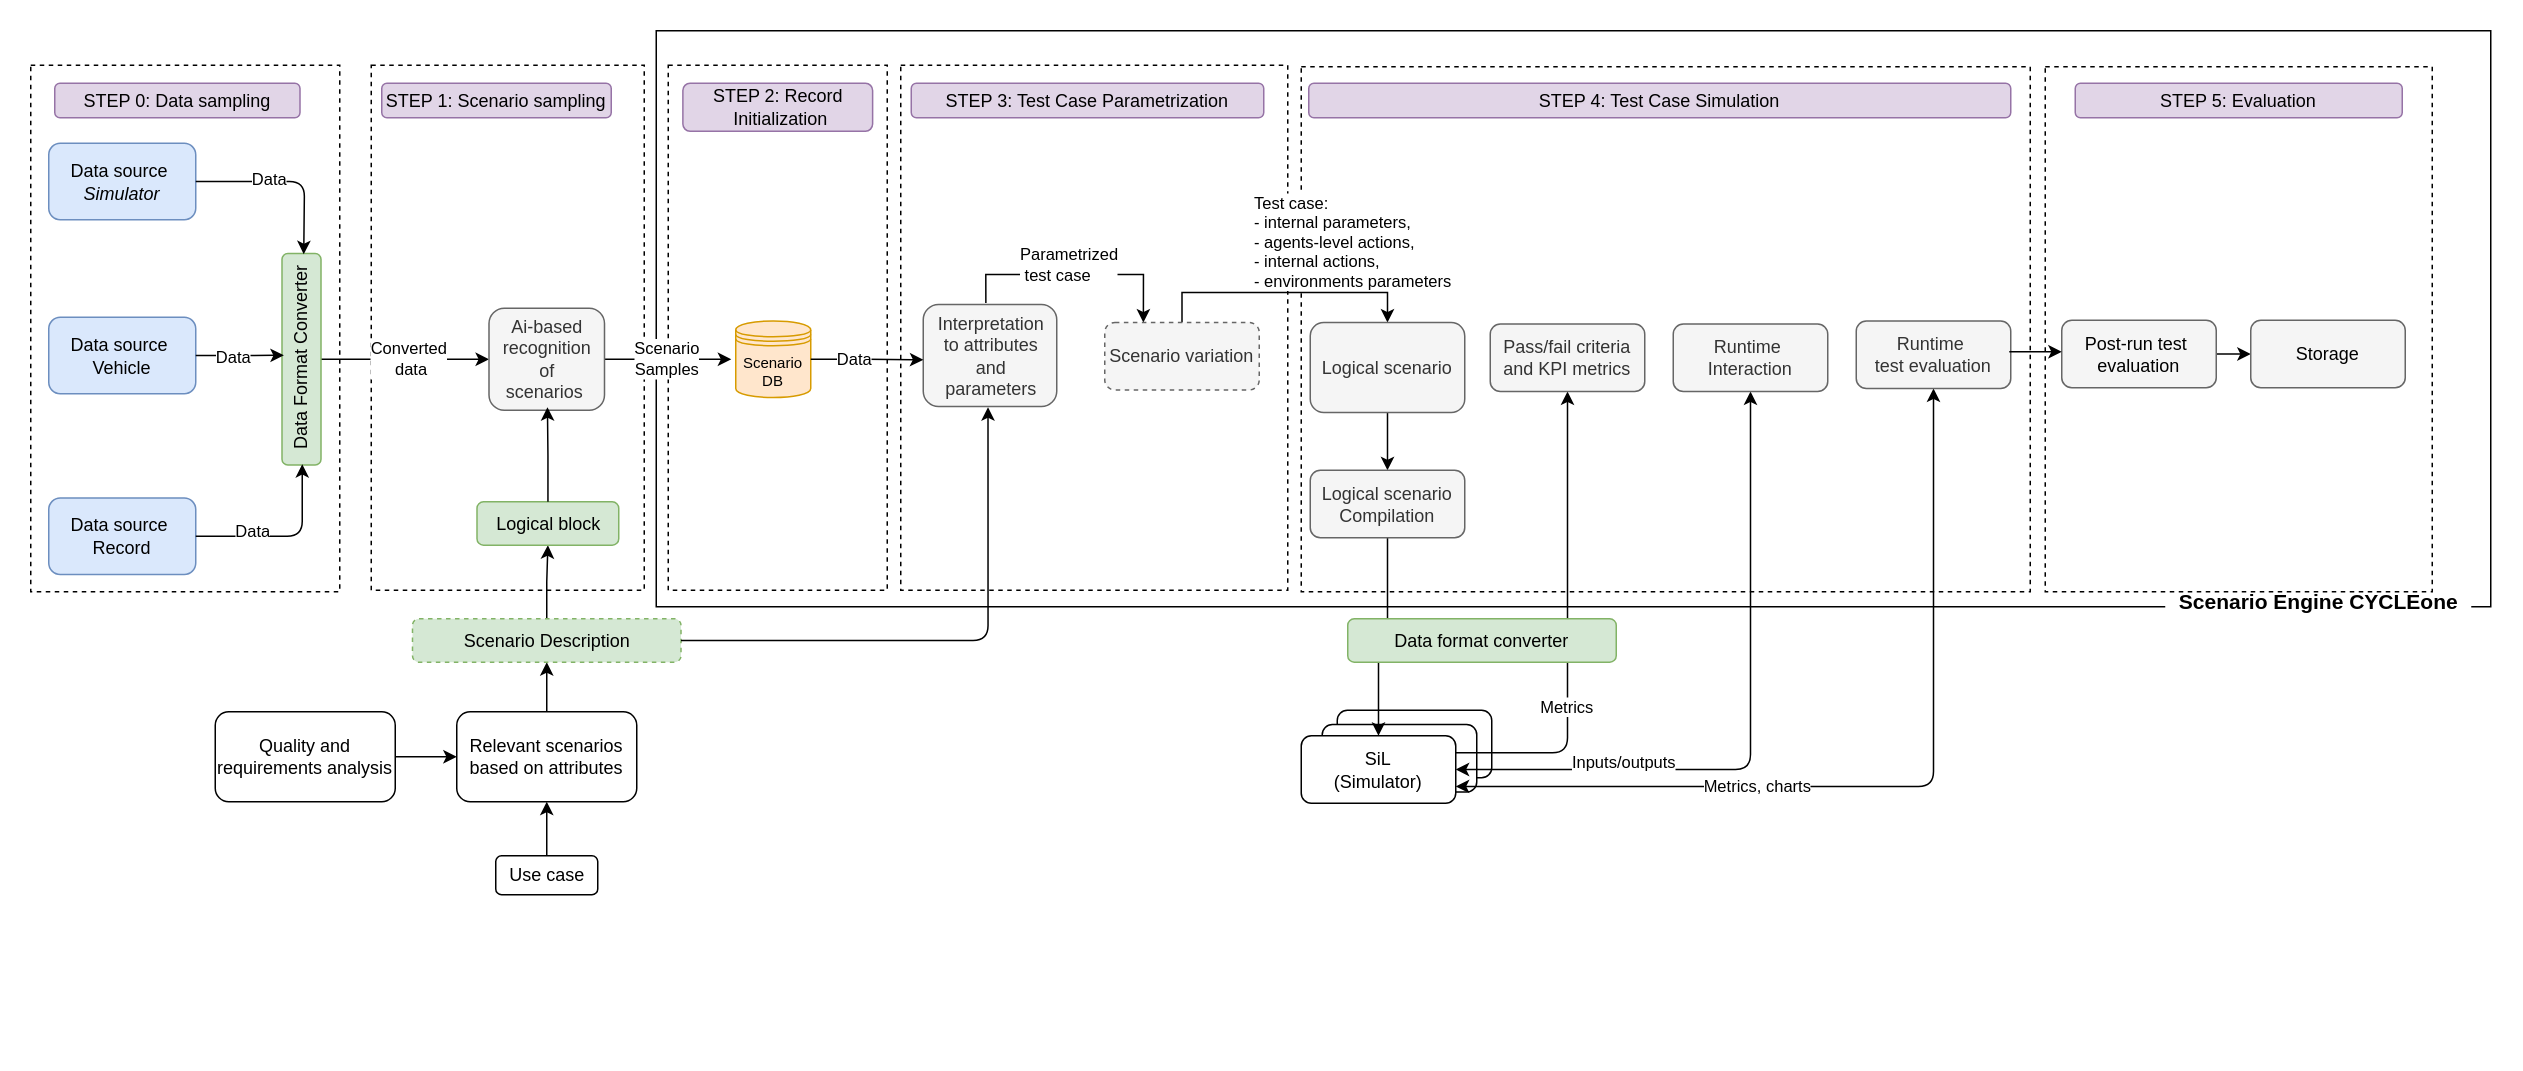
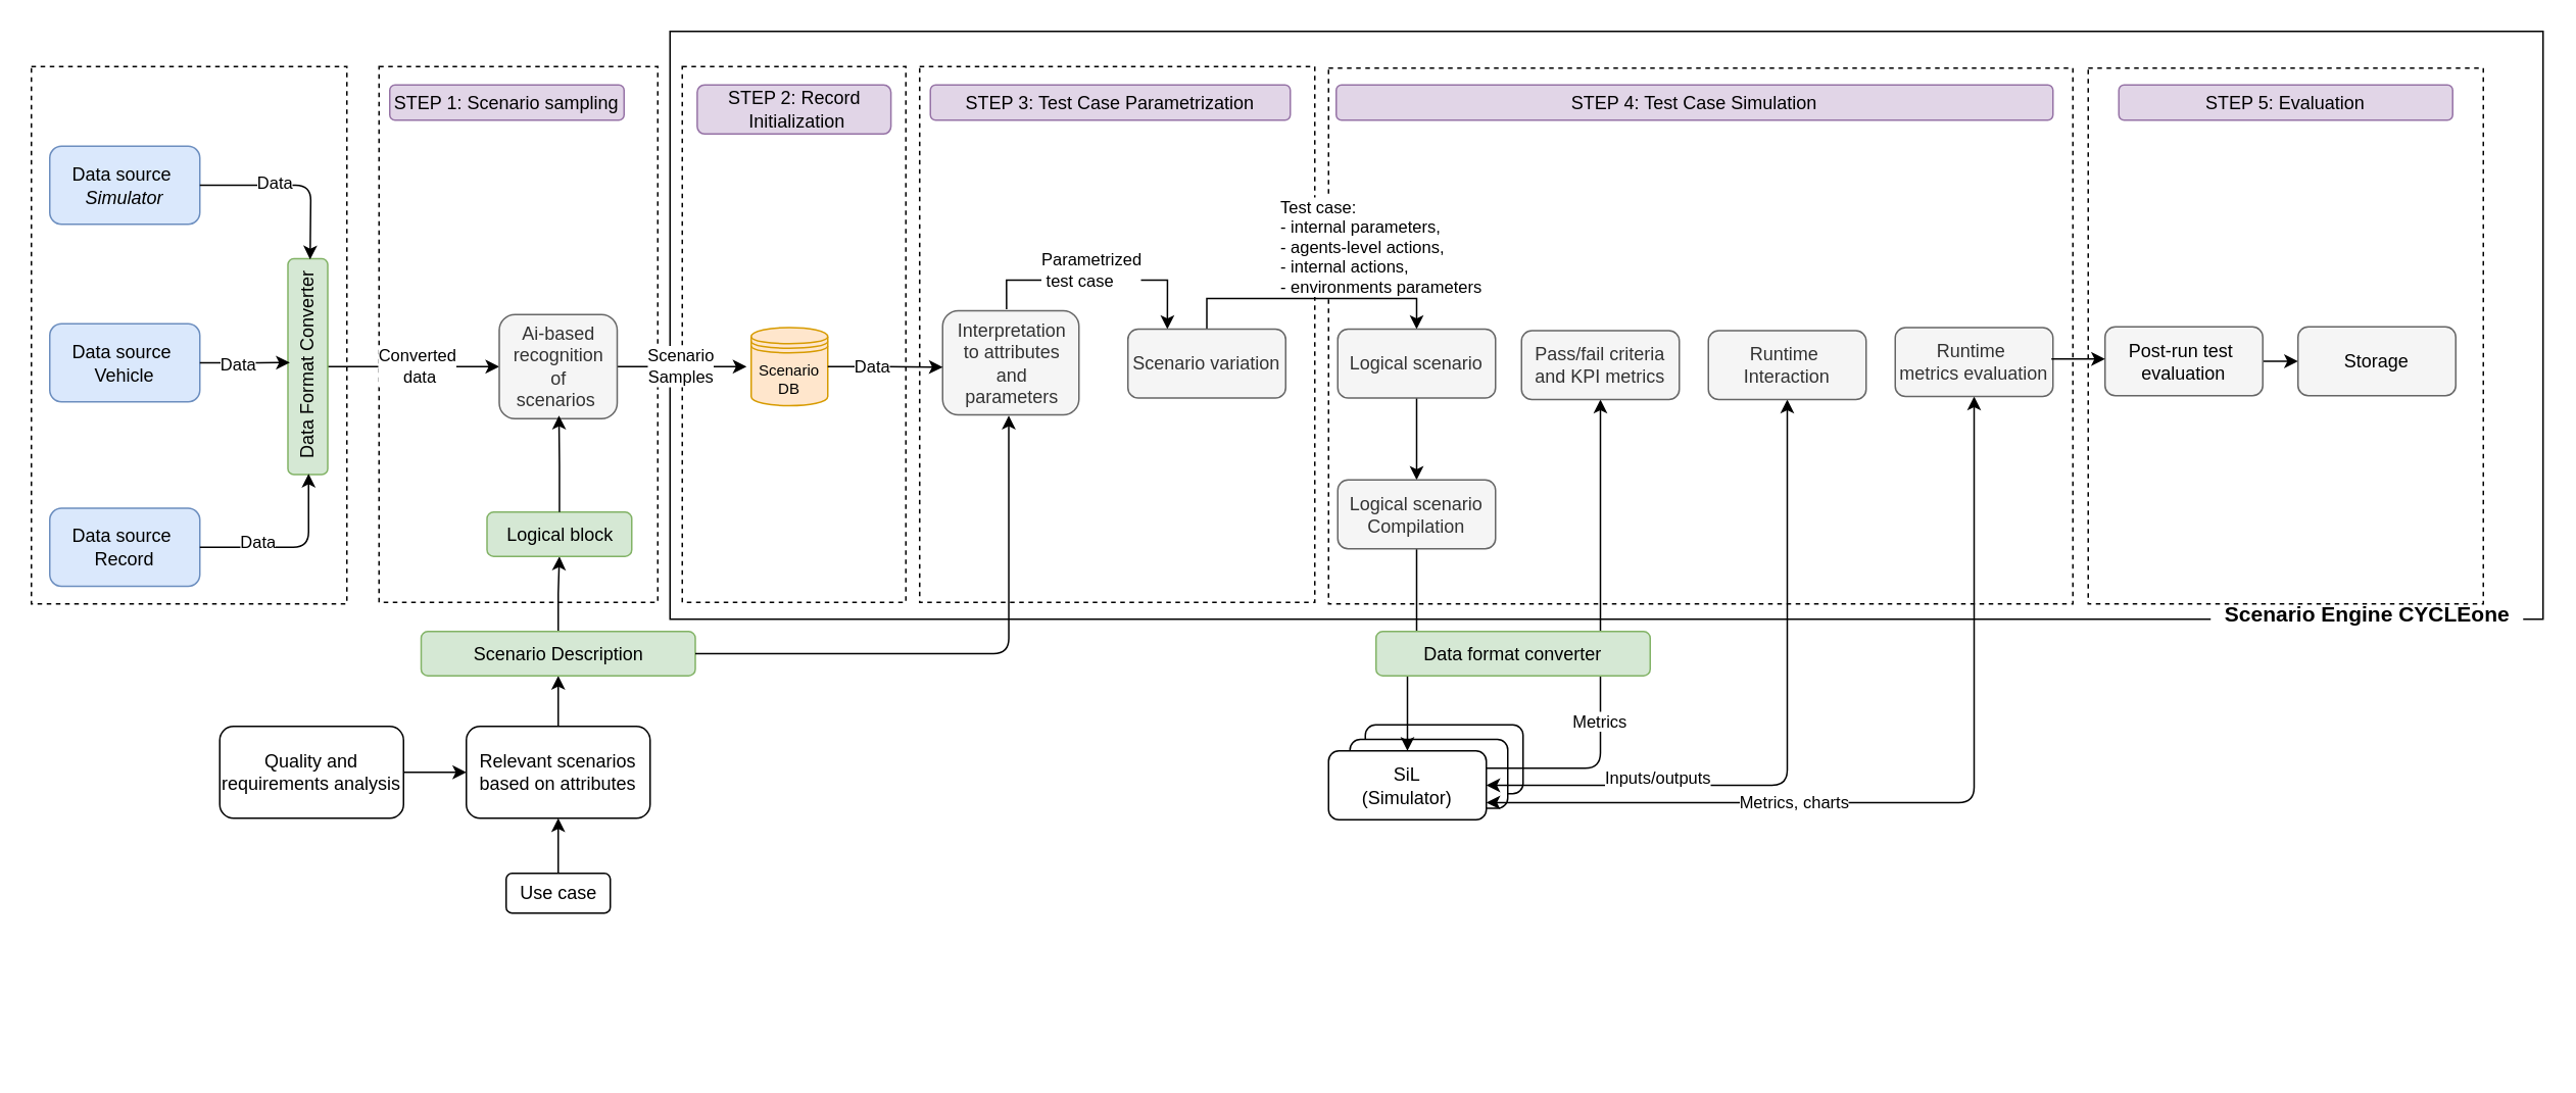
- <mxCell id="72" value="STEP 0: Data sampling" style="rounded=1;whiteSpace=wrap;html=1;fillColor=#e1d5e7;strokeColor=#9673a6;" vertex="1" parent="1"><mxGeometry x="36" y="55" width="163.5" height="23" as="geometry" /></mxCell>
- <mxCell id="66" value="Runtime&amp;nbsp;&lt;br&gt;test evaluation" style="rounded=1;whiteSpace=wrap;html=1;fillColor=#f5f5f5;fontColor=#333333;strokeColor=#666666;" vertex="1" parent="1"><mxGeometry x="1237" y="213.5" width="103" height="45" as="geometry" /></mxCell>
+ <mxCell id="66" value="Runtime&amp;nbsp;&lt;br&gt;metrics evaluation" style="rounded=1;whiteSpace=wrap;html=1;fillColor=#f5f5f5;fontColor=#333333;strokeColor=#666666;" vertex="1" parent="1"><mxGeometry x="1237" y="213.5" width="103" height="45" as="geometry" /></mxCell>
- <mxCell id="46" value="Scenario variation" style="rounded=1;whiteSpace=wrap;html=1;fillColor=#f5f5f5;fontColor=#333333;strokeColor=#666666;dashed=1;" vertex="1" parent="1"><mxGeometry x="736" y="214.5" width="103" height="45" as="geometry" /></mxCell>
+ <mxCell id="46" value="Scenario variation" style="rounded=1;whiteSpace=wrap;html=1;fillColor=#f5f5f5;fontColor=#333333;strokeColor=#666666;" vertex="1" parent="1"><mxGeometry x="736" y="214.5" width="103" height="45" as="geometry" /></mxCell>
- <mxCell id="53" value="Logical scenario" style="rounded=1;whiteSpace=wrap;html=1;fillColor=#f5f5f5;fontColor=#333333;strokeColor=#666666;" vertex="1" parent="1"><mxGeometry x="873" y="214.5" width="103" height="60" as="geometry" /></mxCell>
+ <mxCell id="53" value="Logical scenario" style="rounded=1;whiteSpace=wrap;html=1;fillColor=#f5f5f5;fontColor=#333333;strokeColor=#666666;" vertex="1" parent="1"><mxGeometry x="873" y="214.5" width="103" height="45" as="geometry" /></mxCell>
- <mxCell id="33" value="Scenario Description" style="rounded=1;whiteSpace=wrap;html=1;fillColor=#d5e8d4;strokeColor=#82b366;dashed=1;" vertex="1" parent="1"><mxGeometry x="274.5" y="412" width="179" height="29" as="geometry" /></mxCell>
+ <mxCell id="33" value="Scenario Description" style="rounded=1;whiteSpace=wrap;html=1;fillColor=#d5e8d4;strokeColor=#82b366;" vertex="1" parent="1"><mxGeometry x="274.5" y="412" width="179" height="29" as="geometry" /></mxCell>
